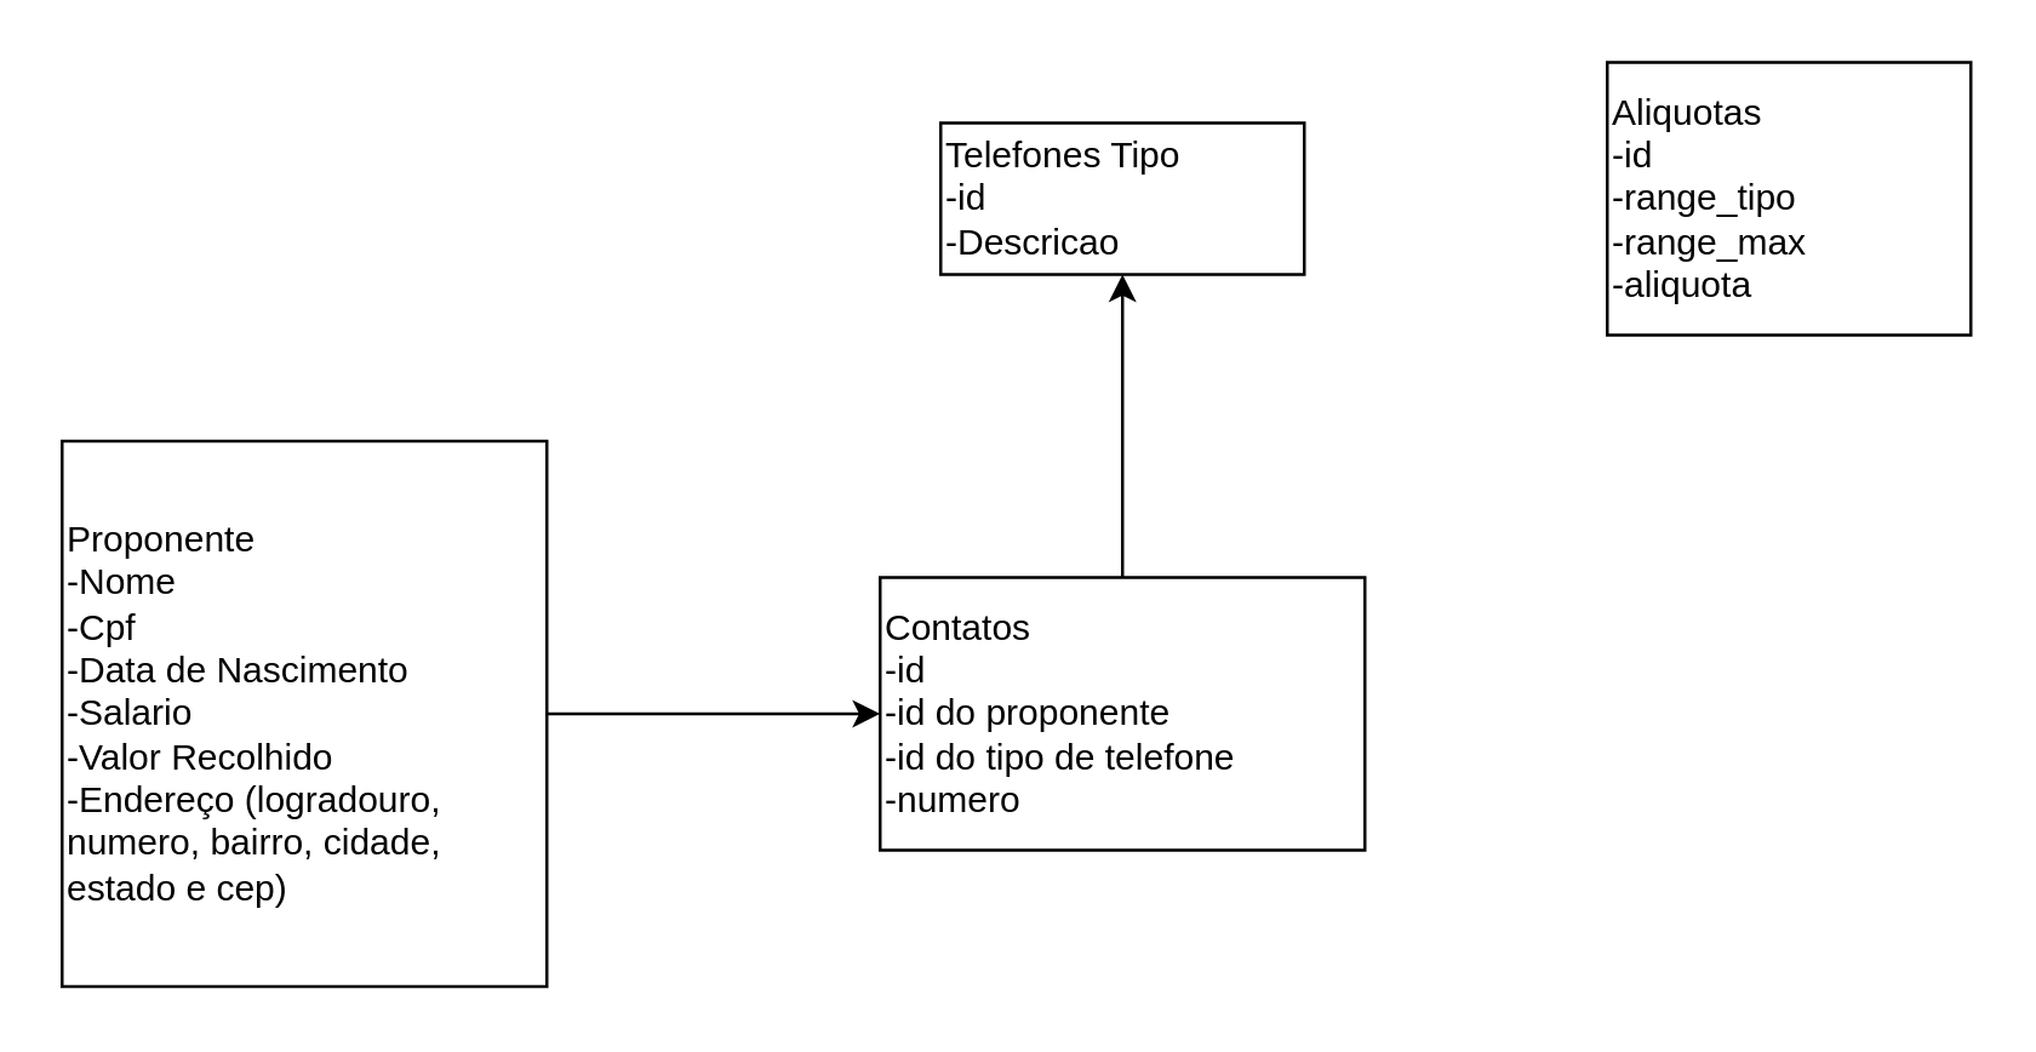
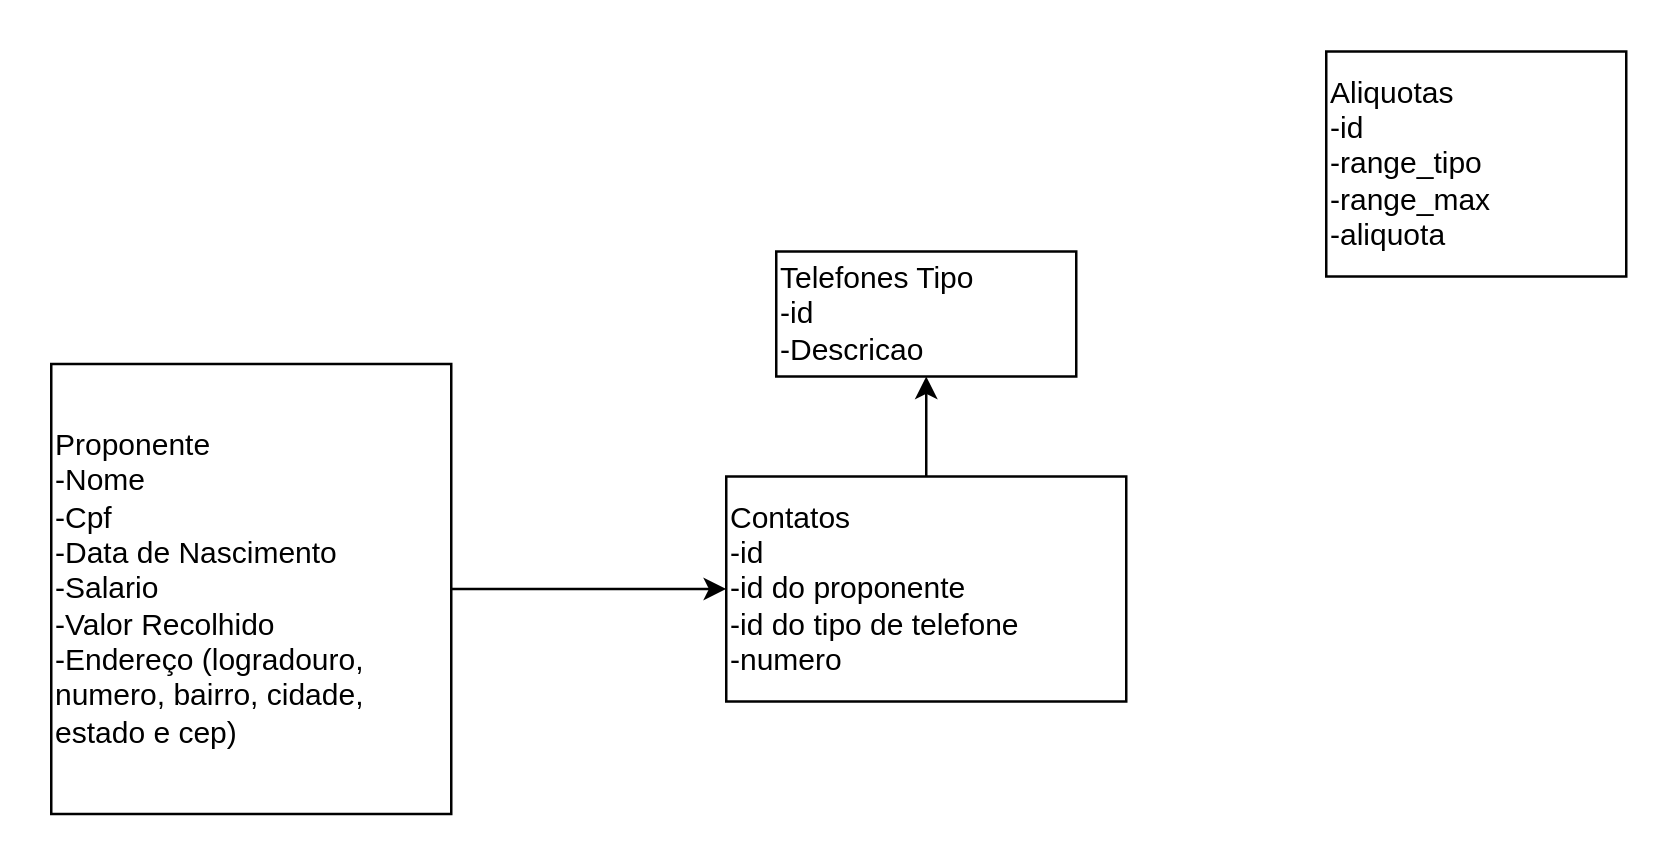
- <mxCell id="5" value="Telefones Tipo&lt;div&gt;-id&lt;/div&gt;&lt;div&gt;-Descricao&lt;/div&gt;" style="rounded=0;whiteSpace=wrap;html=1;align=left;" vertex="1" parent="1"><mxGeometry x="310" y="40" width="120" height="50" as="geometry" /></mxCell>
+ <mxCell id="5" value="Telefones Tipo&lt;div&gt;-id&lt;/div&gt;&lt;div&gt;-Descricao&lt;/div&gt;" style="rounded=0;whiteSpace=wrap;html=1;align=left;" vertex="1" parent="1"><mxGeometry x="310" y="100" width="120" height="50" as="geometry" /></mxCell>
